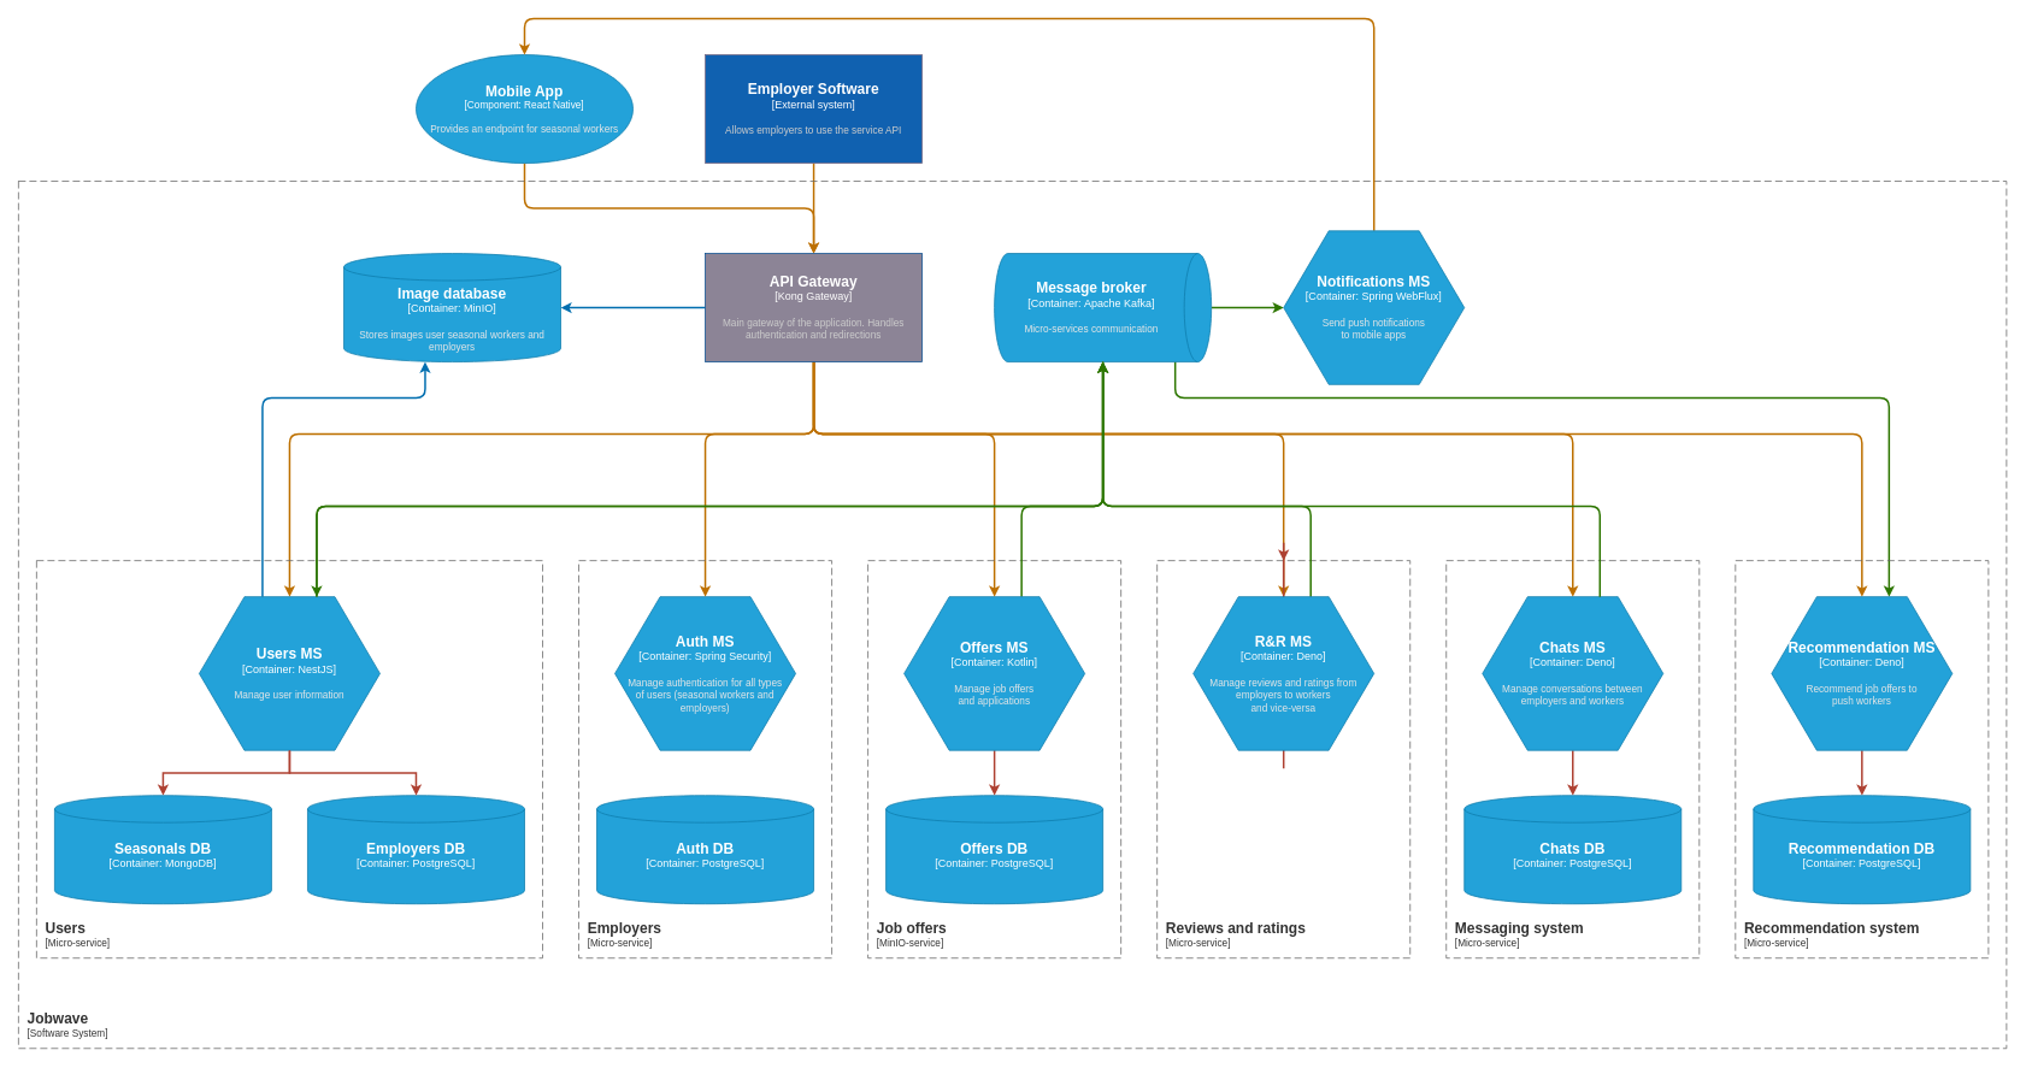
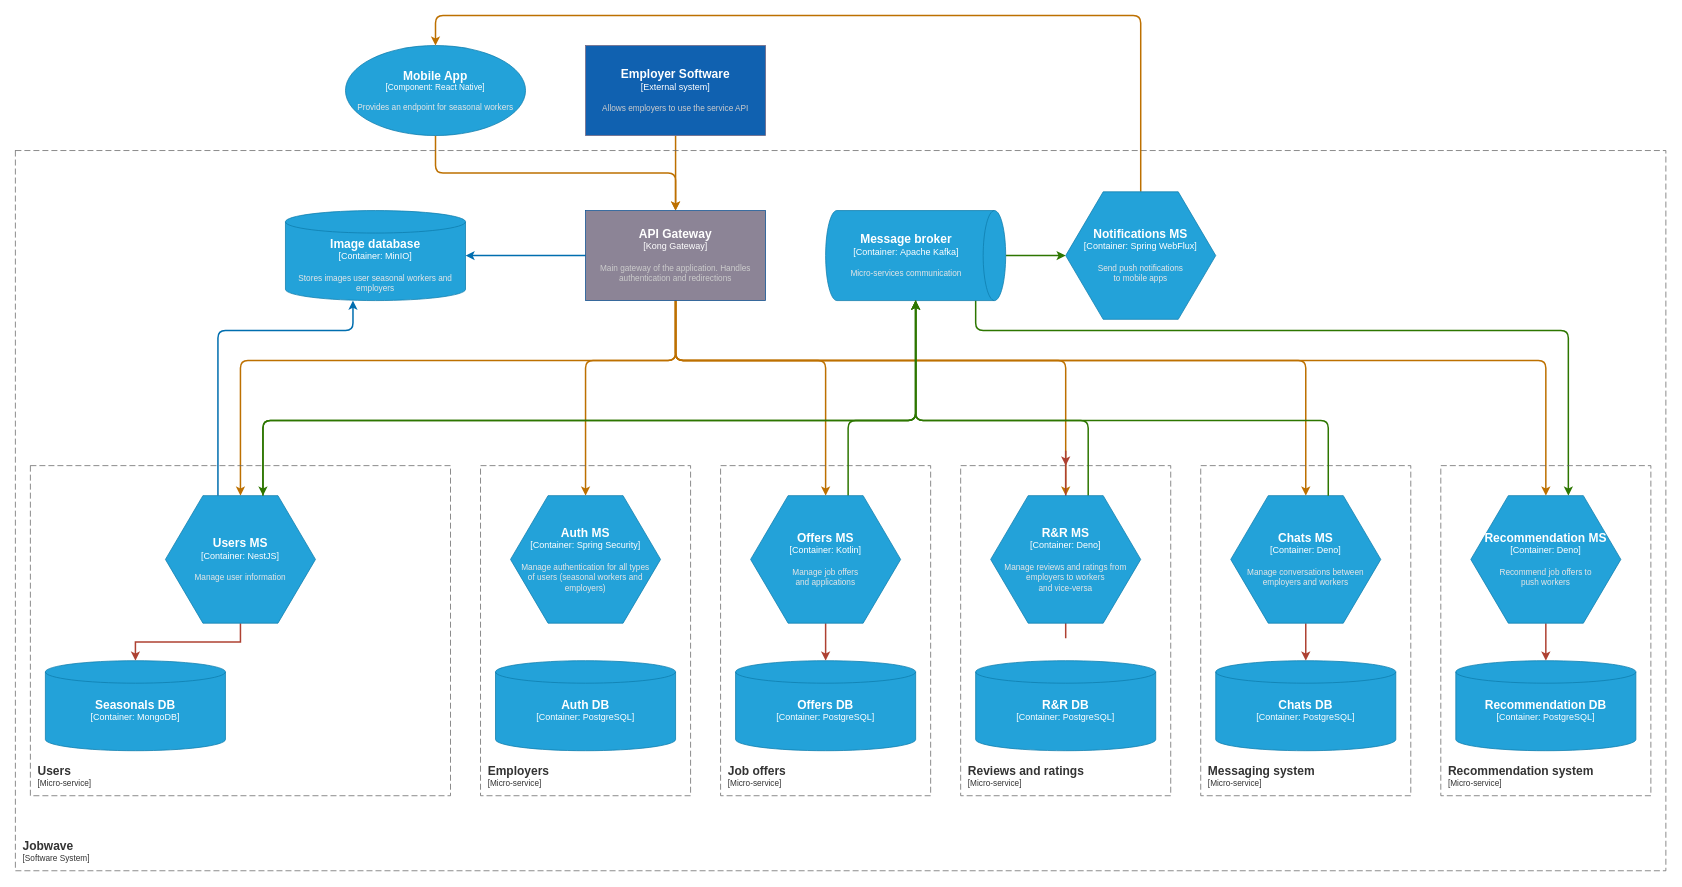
- <mxCell id="48" style="edgeStyle=orthogonalEdgeStyle;rounded=0;orthogonalLoop=1;jettySize=auto;html=1;fillColor=#fad9d5;strokeColor=#ae4132;strokeWidth=2;" parent="1" source="22" target="24" edge="1"><mxGeometry relative="1" as="geometry"><mxPoint x="330" y="840" as="sourcePoint" /><mxPoint x="190" y="890" as="targetPoint" /></mxGeometry></mxCell>
- <mxCell id="24" value="&lt;font style=&quot;font-size: 16px&quot;&gt;&lt;b&gt;Employers DB&lt;/b&gt;&lt;/font&gt;&lt;div&gt;[Container:&amp;nbsp;PostgreSQL]&lt;/div&gt;&lt;br&gt;&lt;div&gt;&lt;font style=&quot;font-size: 11px&quot;&gt;&lt;font color=&quot;#E6E6E6&quot;&gt;&lt;/font&gt;&lt;/div&gt;" style="shape=cylinder3;size=15;whiteSpace=wrap;html=1;boundedLbl=1;rounded=0;labelBackgroundColor=none;fillColor=#23A2D9;fontSize=12;fontColor=#ffffff;align=center;strokeColor=#0E7DAD;metaEdit=1;points=[[0.5,0,0],[1,0.25,0],[1,0.5,0],[1,0.75,0],[0.5,1,0],[0,0.75,0],[0,0.5,0],[0,0.25,0]];resizable=0;" parent="1" vertex="1"><mxGeometry x="340" y="880" width="240" height="120" as="geometry" /></mxCell>
+ <mxCell id="34" value="&lt;font style=&quot;font-size: 16px&quot;&gt;&lt;b&gt;R&amp;R DB&lt;/b&gt;&lt;/font&gt;&lt;div&gt;[Container:&amp;nbsp;PostgreSQL]&lt;/div&gt;&lt;br&gt;&lt;div&gt;&lt;font style=&quot;font-size: 11px&quot;&gt;&lt;font color=&quot;#E6E6E6&quot;&gt;&lt;/font&gt;&lt;/div&gt;" style="shape=cylinder3;size=15;whiteSpace=wrap;html=1;boundedLbl=1;rounded=0;labelBackgroundColor=none;fillColor=#23A2D9;fontSize=12;fontColor=#ffffff;align=center;strokeColor=#0E7DAD;metaEdit=1;points=[[0.5,0,0],[1,0.25,0],[1,0.5,0],[1,0.75,0],[0.5,1,0],[0,0.75,0],[0,0.5,0],[0,0.25,0]];resizable=0;" parent="1" vertex="1"><mxGeometry x="1300" y="880" width="240" height="120" as="geometry" /></mxCell>
- <mxCell id="25" value="&lt;font style=&quot;font-size: 16px&quot;&gt;&lt;b&gt;&lt;div style=&quot;text-align: left&quot;&gt;Job offers&lt;/div&gt;&lt;/b&gt;&lt;/font&gt;&lt;div style=&quot;text-align: left&quot;&gt;[MinIO-service]&lt;/div&gt;" style="rounded=0;fontSize=11;whiteSpace=wrap;html=1;dashed=1;arcSize=20;fillColor=none;strokeColor=#666666;fontColor=#333333;labelBackgroundColor=none;align=left;verticalAlign=bottom;labelBorderColor=none;spacingTop=0;spacing=10;dashPattern=8 4;metaEdit=1;rotatable=0;perimeter=rectanglePerimeter;noLabel=0;labelPadding=0;allowArrows=0;connectable=0;expand=0;recursiveResize=0;editable=1;pointerEvents=0;absoluteArcSize=1;points=[[0.25,0,0],[0.5,0,0],[0.75,0,0],[1,0.25,0],[1,0.5,0],[1,0.75,0],[0.75,1,0],[0.5,1,0],[0.25,1,0],[0,0.75,0],[0,0.5,0],[0,0.25,0]];" parent="1" vertex="1"><mxGeometry x="960" y="620" width="280" height="440" as="geometry" /></mxCell>
+ <mxCell id="25" value="&lt;font style=&quot;font-size: 16px&quot;&gt;&lt;b&gt;&lt;div style=&quot;text-align: left&quot;&gt;Job offers&lt;/div&gt;&lt;/b&gt;&lt;/font&gt;&lt;div style=&quot;text-align: left&quot;&gt;[Micro-service]&lt;/div&gt;" style="rounded=0;fontSize=11;whiteSpace=wrap;html=1;dashed=1;arcSize=20;fillColor=none;strokeColor=#666666;fontColor=#333333;labelBackgroundColor=none;align=left;verticalAlign=bottom;labelBorderColor=none;spacingTop=0;spacing=10;dashPattern=8 4;metaEdit=1;rotatable=0;perimeter=rectanglePerimeter;noLabel=0;labelPadding=0;allowArrows=0;connectable=0;expand=0;recursiveResize=0;editable=1;pointerEvents=0;absoluteArcSize=1;points=[[0.25,0,0],[0.5,0,0],[0.75,0,0],[1,0.25,0],[1,0.5,0],[1,0.75,0],[0.75,1,0],[0.5,1,0],[0.25,1,0],[0,0.75,0],[0,0.5,0],[0,0.25,0]];" parent="1" vertex="1"><mxGeometry x="960" y="620" width="280" height="440" as="geometry" /></mxCell>
